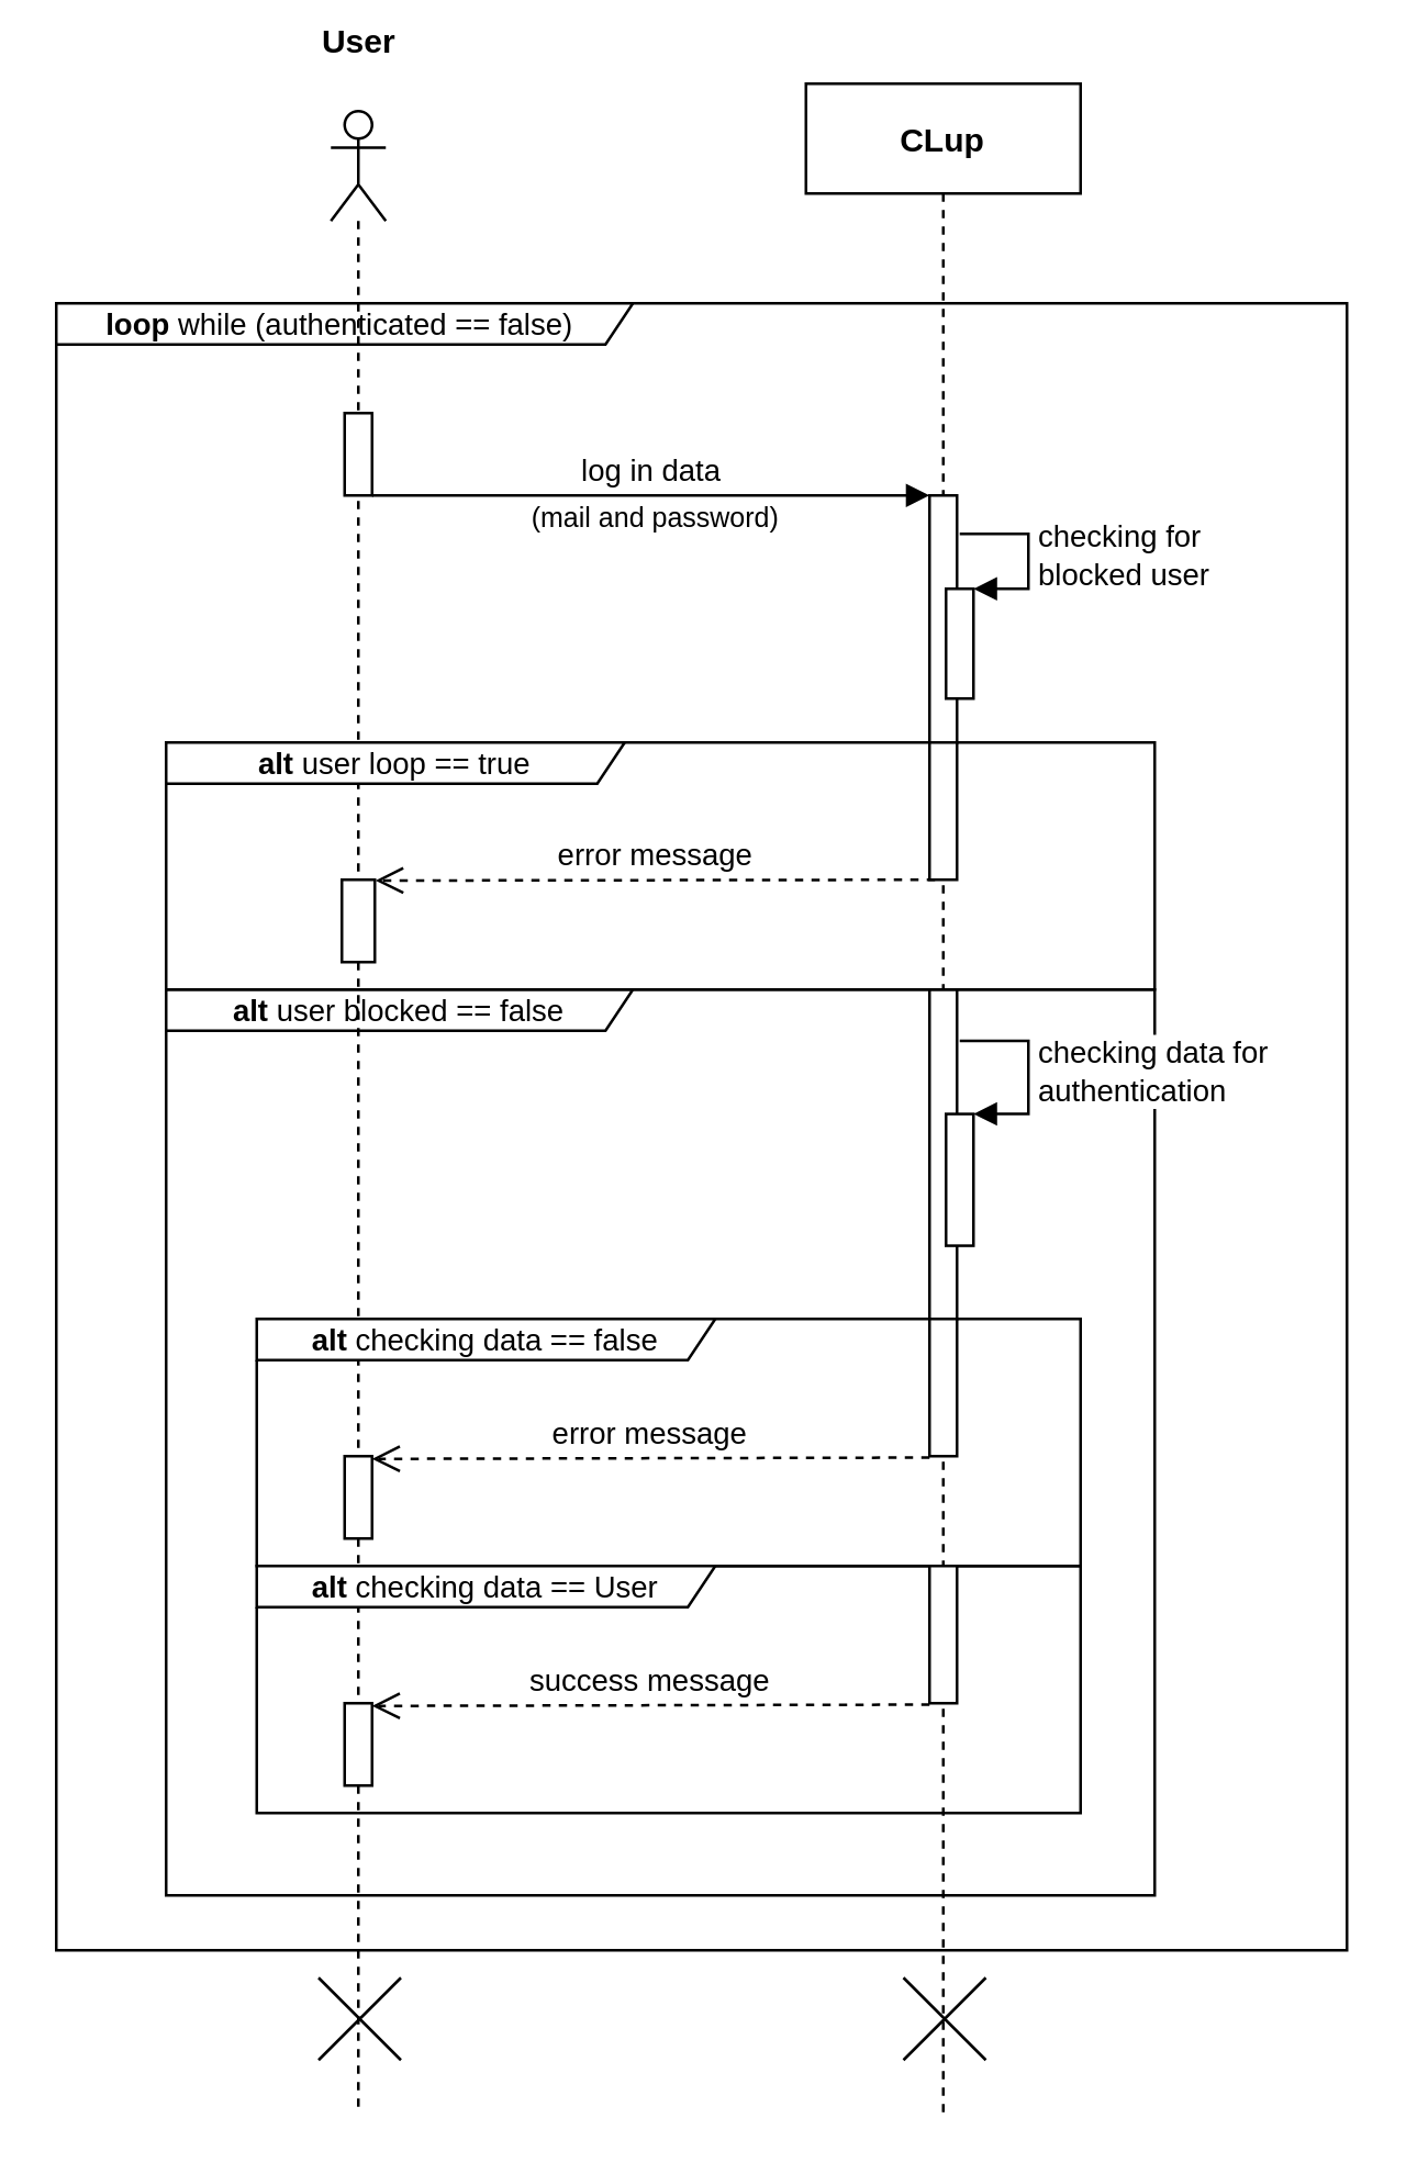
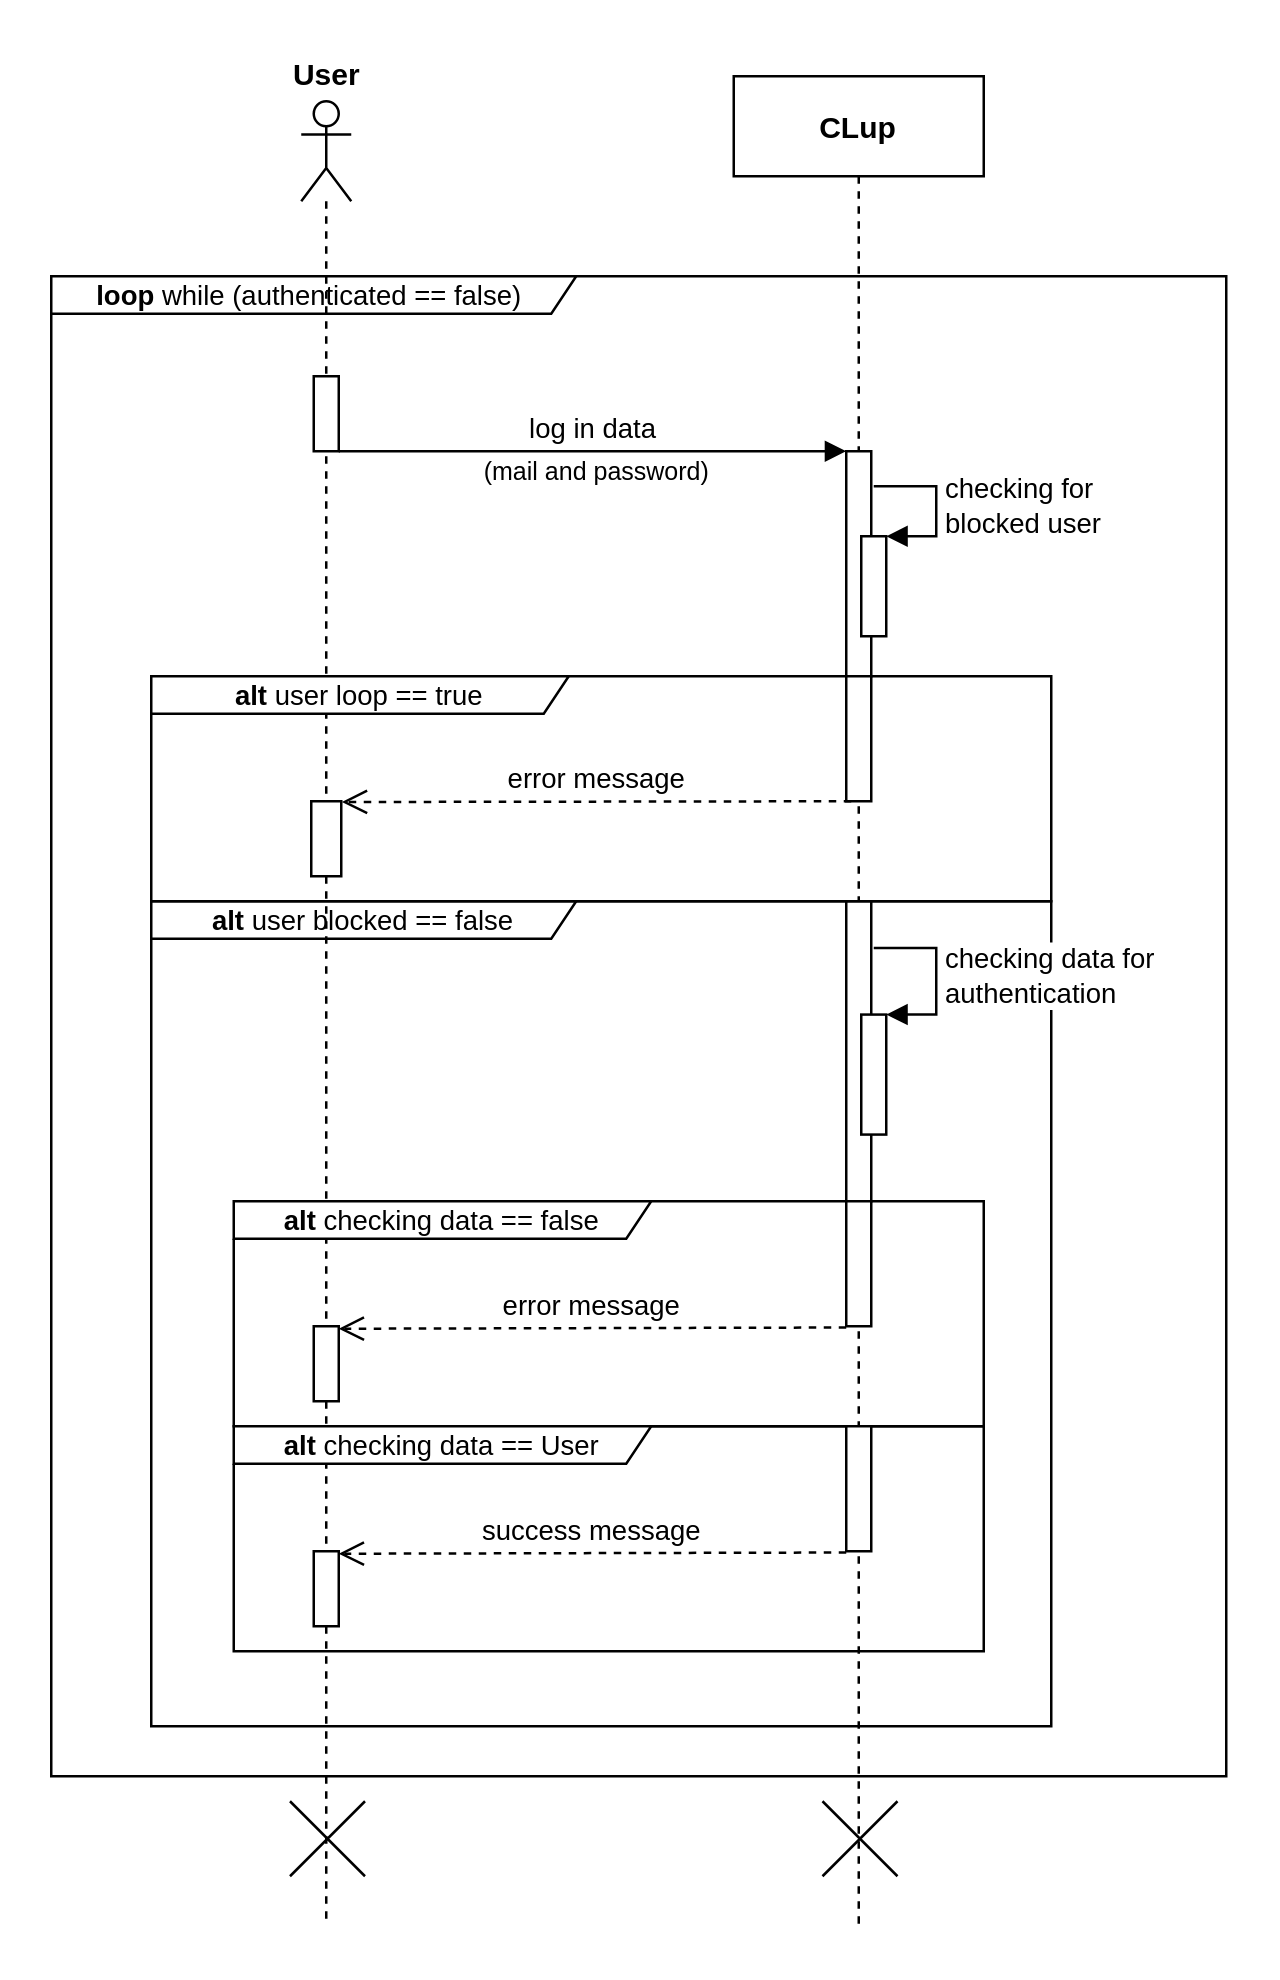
- <mxCell id="15" value="&lt;b&gt;User&lt;/b&gt;" style="text;html=1;align=center;verticalAlign=middle;resizable=0;points=[];autosize=1;" parent="1" vertex="1"><mxGeometry x="110" y="5" width="40" height="20" as="geometry" /></mxCell>
+ <mxCell id="15" value="&lt;b&gt;User&lt;/b&gt;" style="text;html=1;align=center;verticalAlign=middle;resizable=0;points=[];autosize=1;" parent="1" vertex="1"><mxGeometry x="110" width="40" height="20" as="geometry" y="20" /></mxCell>
